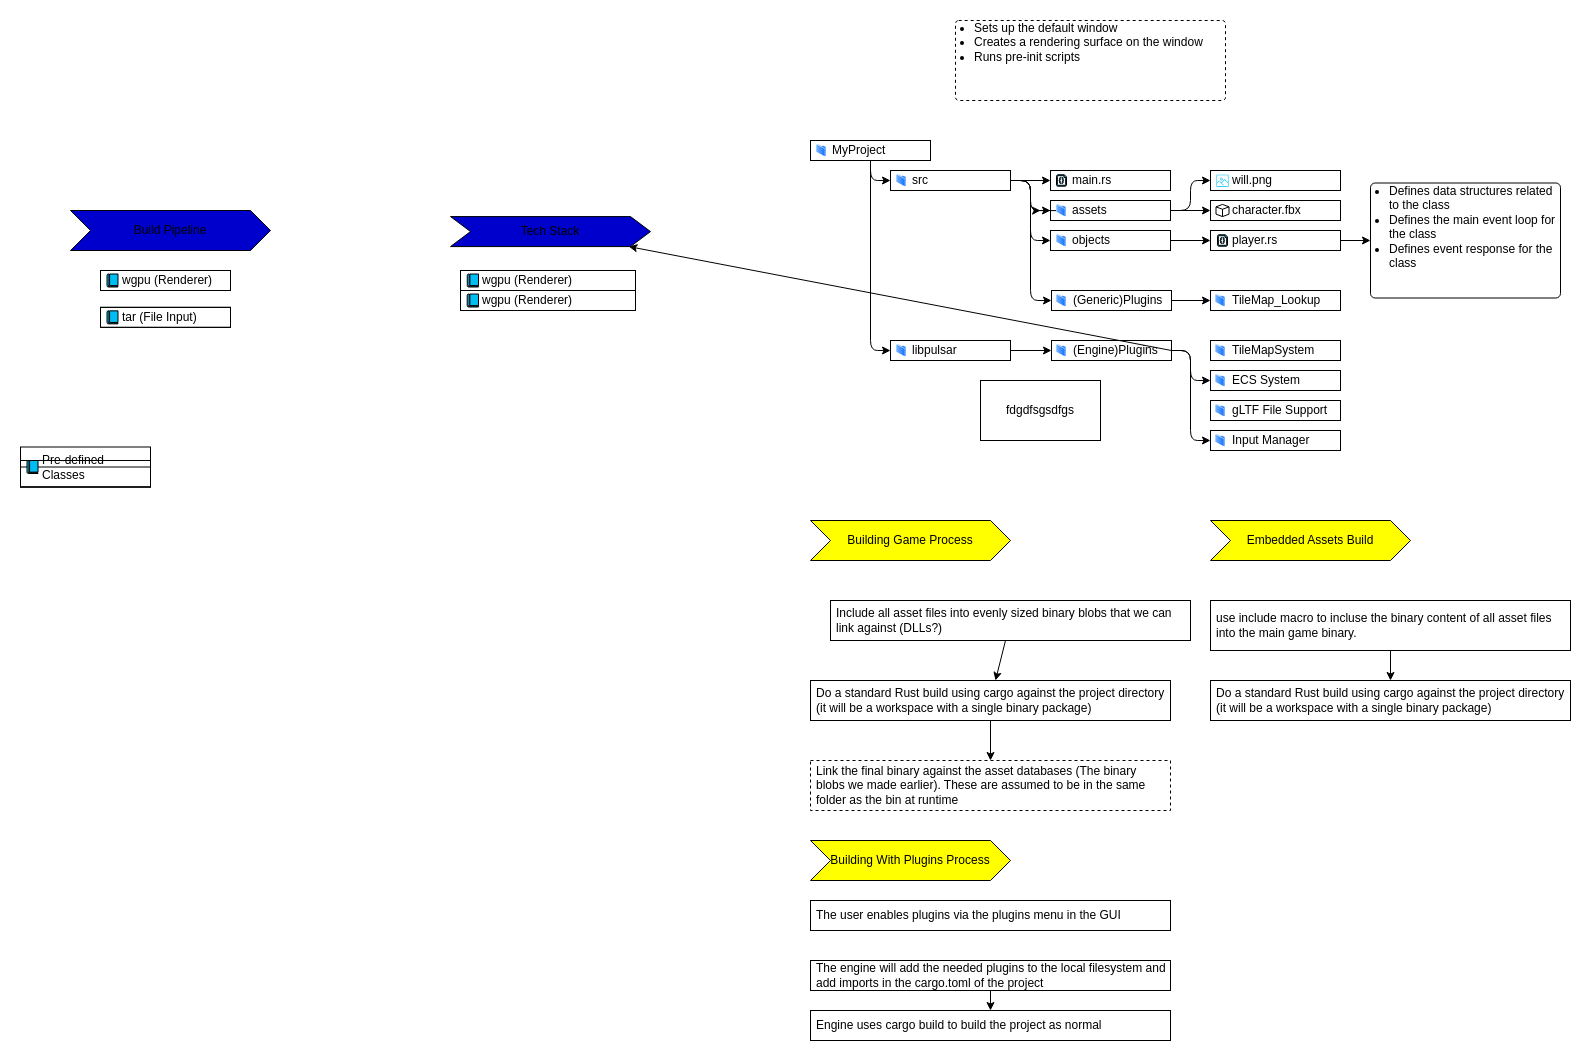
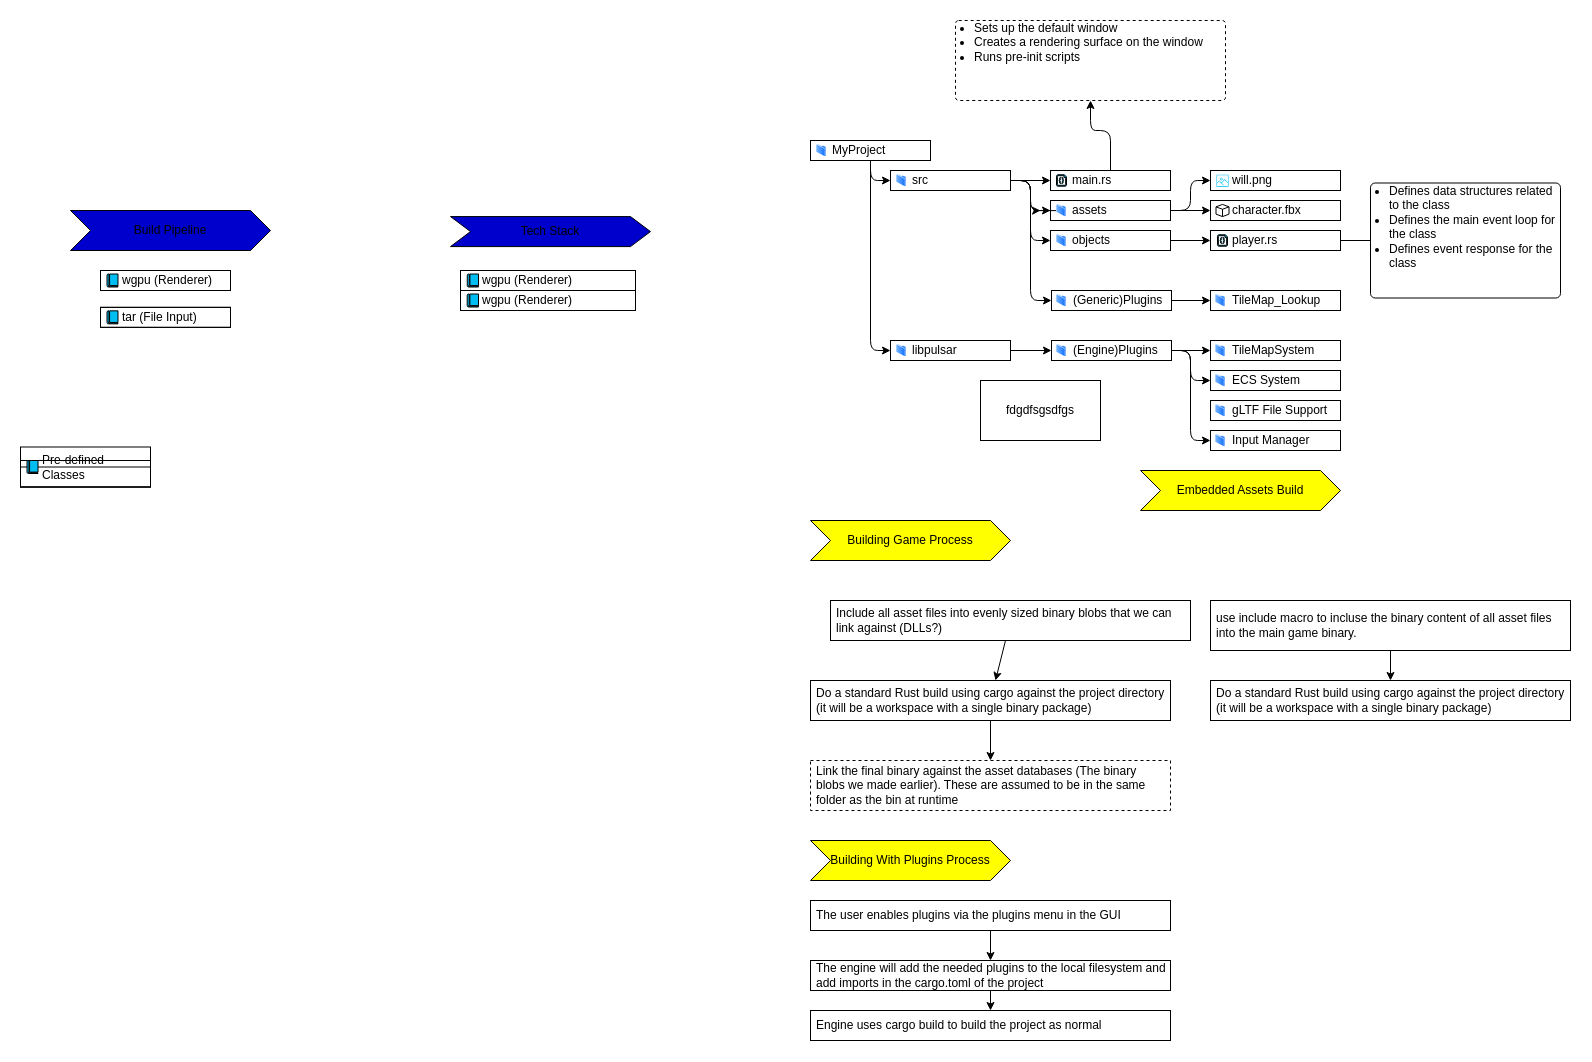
+ <mxCell id="12" style="edgeStyle=none;html=1;entryX=0.5;entryY=1;entryDx=0;entryDy=0;fontColor=default;strokeColor=default;" parent="1" source="13" target="37" edge="1"><mxGeometry relative="1" as="geometry"><Array as="points"><mxPoint x="1110" y="130" /><mxPoint x="1090" y="130" /></Array></mxGeometry></mxCell>
- <mxCell id="20" style="edgeStyle=none;html=1;entryX=0;entryY=0.5;entryDx=0;entryDy=0;fontColor=default;strokeColor=default;" parent="1" source="61" target="38" edge="1"><mxGeometry relative="1" as="geometry" /></mxCell>
+ <mxCell id="20" style="edgeStyle=none;html=1;entryX=0;entryY=0.5;entryDx=0;entryDy=0;fontColor=default;strokeColor=default;endArrow=none;" parent="1" source="61" target="38" edge="1"><mxGeometry relative="1" as="geometry" /></mxCell>
- <mxCell id="31" style="edgeStyle=none;html=1;exitX=1;exitY=0.5;exitDx=0;exitDy=0;align=left;spacingLeft=20;fontColor=default;strokeColor=default;" parent="1" source="34" target="81" edge="1"><mxGeometry relative="1" as="geometry" /></mxCell>
+ <mxCell id="31" style="edgeStyle=none;html=1;exitX=1;exitY=0.5;exitDx=0;exitDy=0;entryX=0;entryY=0.5;entryDx=0;entryDy=0;align=left;spacingLeft=20;fontColor=default;strokeColor=default;" parent="1" source="34" target="46" edge="1"><mxGeometry relative="1" as="geometry" /></mxCell>
- <mxCell id="63" value="Embedded Assets Build" style="shape=step;perimeter=stepPerimeter;whiteSpace=wrap;html=1;fixedSize=1;rounded=0;shadow=0;sketch=0;strokeColor=default;strokeWidth=1;fillColor=#FFFF00;fontColor=default;" parent="1" vertex="1"><mxGeometry x="1210" y="520" width="200" height="40" as="geometry" /></mxCell>
+ <mxCell id="63" value="Embedded Assets Build" style="shape=step;perimeter=stepPerimeter;whiteSpace=wrap;html=1;fixedSize=1;rounded=0;shadow=0;sketch=0;strokeColor=default;strokeWidth=1;fillColor=#FFFF00;fontColor=default;" parent="1" vertex="1"><mxGeometry x="1140" y="470" width="200" height="40" as="geometry" /></mxCell>
+ <mxCell id="71" value="" style="edgeStyle=none;html=1;fontColor=default;strokeColor=default;" parent="1" source="72" target="74" edge="1"><mxGeometry relative="1" as="geometry" /></mxCell>
